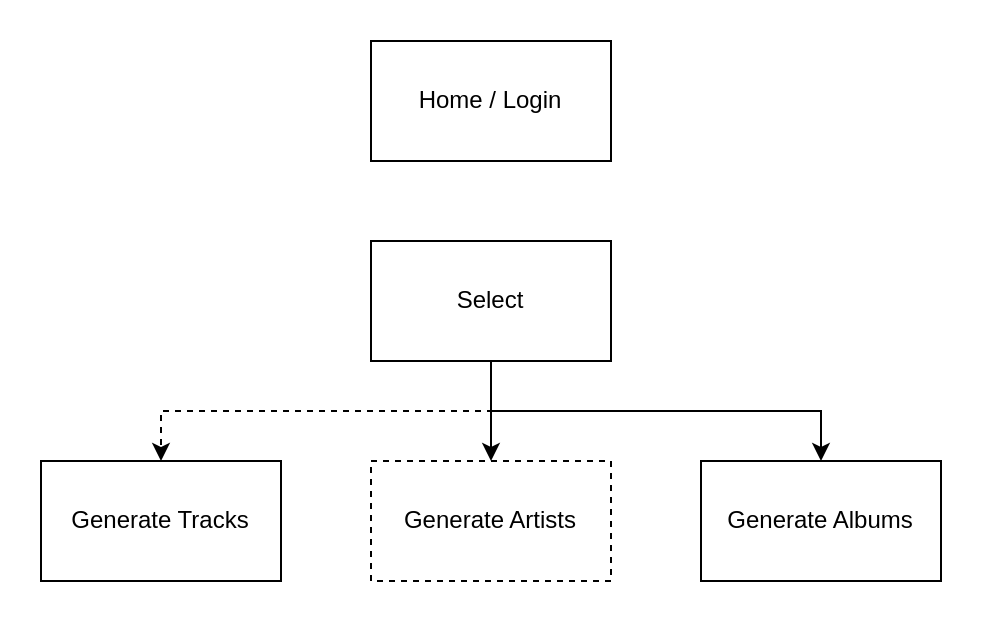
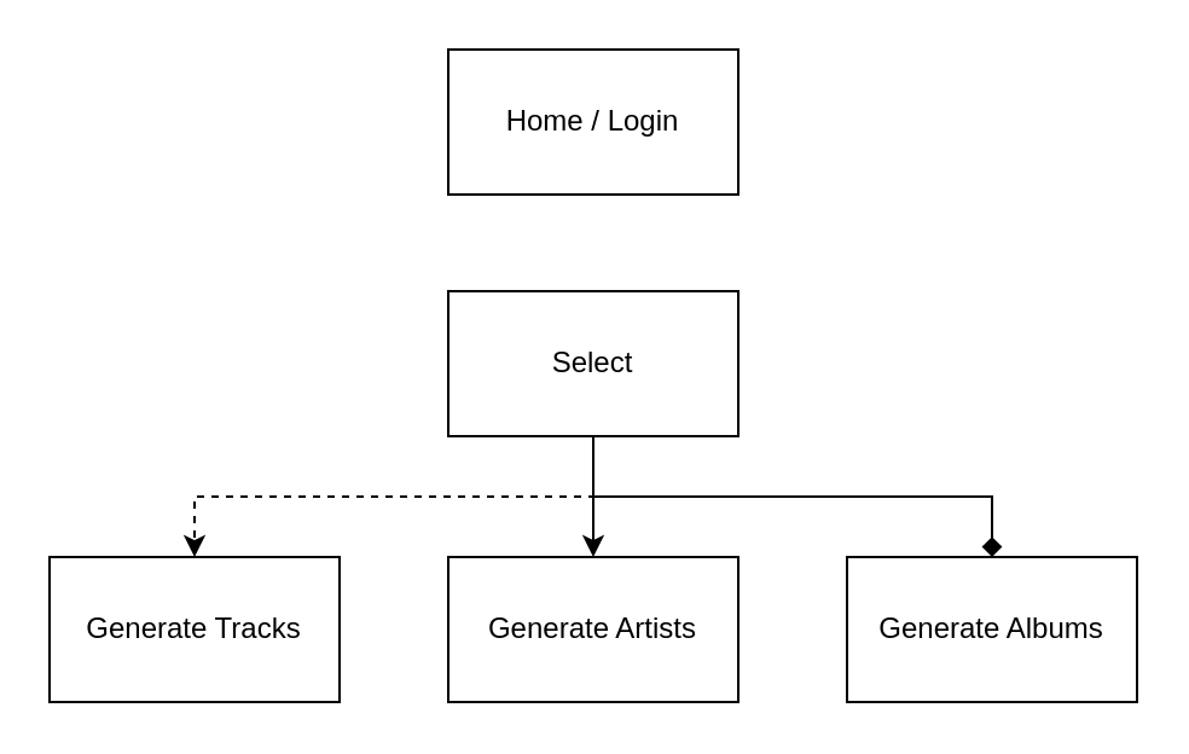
- <mxCell id="7" style="edgeStyle=orthogonalEdgeStyle;rounded=0;orthogonalLoop=1;jettySize=auto;html=1;exitX=0.5;exitY=1;exitDx=0;exitDy=0;entryX=0.5;entryY=0;entryDx=0;entryDy=0;" edge="1" parent="1" source="9" target="5"><mxGeometry relative="1" as="geometry" /></mxCell>
+ <mxCell id="7" style="edgeStyle=orthogonalEdgeStyle;rounded=0;orthogonalLoop=1;jettySize=auto;html=1;exitX=0.5;exitY=1;exitDx=0;exitDy=0;entryX=0.5;entryY=0;entryDx=0;entryDy=0;endArrow=diamond;" edge="1" parent="1" source="9" target="5"><mxGeometry relative="1" as="geometry" /></mxCell>
- <mxCell id="4" value="Generate Artists" style="rounded=0;whiteSpace=wrap;html=1;dashed=1;" parent="1" vertex="1"><mxGeometry x="185" y="230" width="120" height="60" as="geometry" /></mxCell>
+ <mxCell id="4" value="Generate Artists" style="rounded=0;whiteSpace=wrap;html=1;" parent="1" vertex="1"><mxGeometry x="185" y="230" width="120" height="60" as="geometry" /></mxCell>
